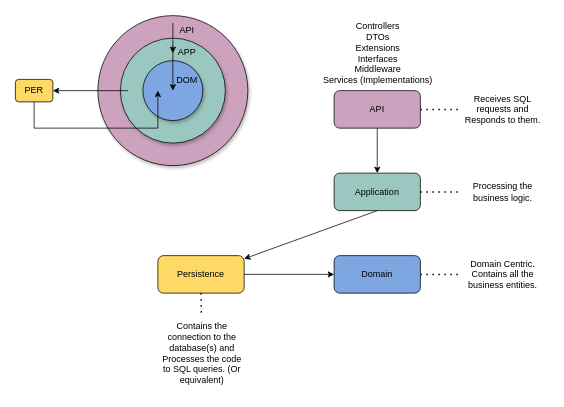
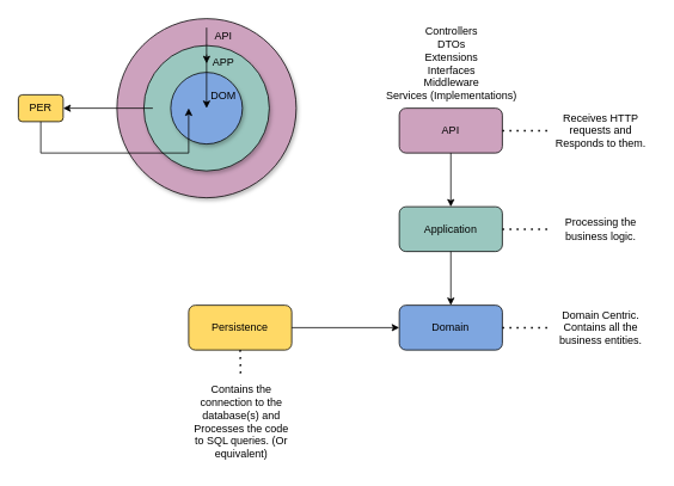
- <mxCell id="22" value="Receives SQL requests and Responds to them." style="text;html=1;strokeColor=none;fillColor=none;align=center;verticalAlign=middle;whiteSpace=wrap;rounded=0;shadow=1;" vertex="1" parent="14"><mxGeometry x="400" y="95" width="120" height="60" as="geometry" /></mxCell>
+ <mxCell id="22" value="Receives HTTP requests and Responds to them." style="text;html=1;strokeColor=none;fillColor=none;align=center;verticalAlign=middle;whiteSpace=wrap;rounded=0;shadow=1;" vertex="1" parent="14"><mxGeometry x="400" y="95" width="120" height="60" as="geometry" /></mxCell>
- <mxCell id="19" value="" style="endArrow=classic;html=1;rounded=0;exitX=0.5;exitY=1;exitDx=0;exitDy=0;" edge="1" parent="14" source="16" target="18"><mxGeometry width="50" height="50" relative="1" as="geometry"><mxPoint x="210" y="420" as="sourcePoint" /><mxPoint x="260" y="370" as="targetPoint" /></mxGeometry></mxCell>
+ <mxCell id="19" value="" style="endArrow=classic;html=1;rounded=0;exitX=0.5;exitY=1;exitDx=0;exitDy=0;entryX=0.5;entryY=0;entryDx=0;entryDy=0;" edge="1" parent="14" source="16" target="17"><mxGeometry width="50" height="50" relative="1" as="geometry"><mxPoint x="210" y="420" as="sourcePoint" /><mxPoint x="260" y="370" as="targetPoint" /></mxGeometry></mxCell>
